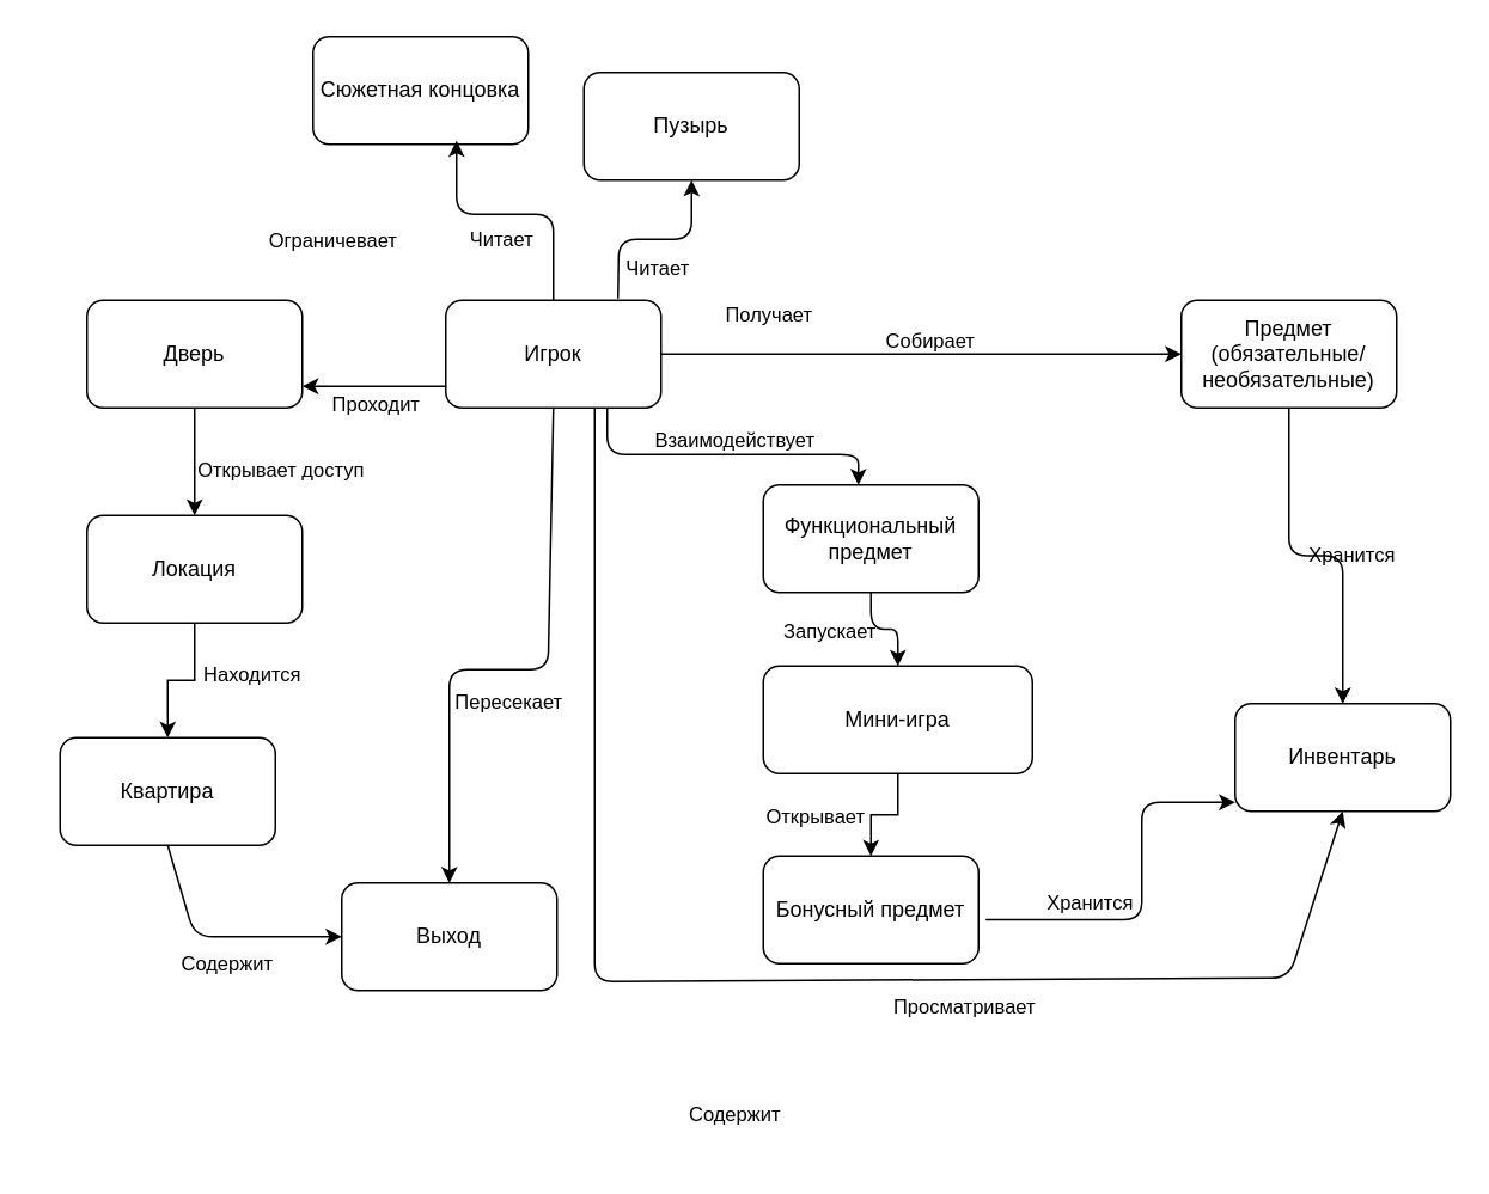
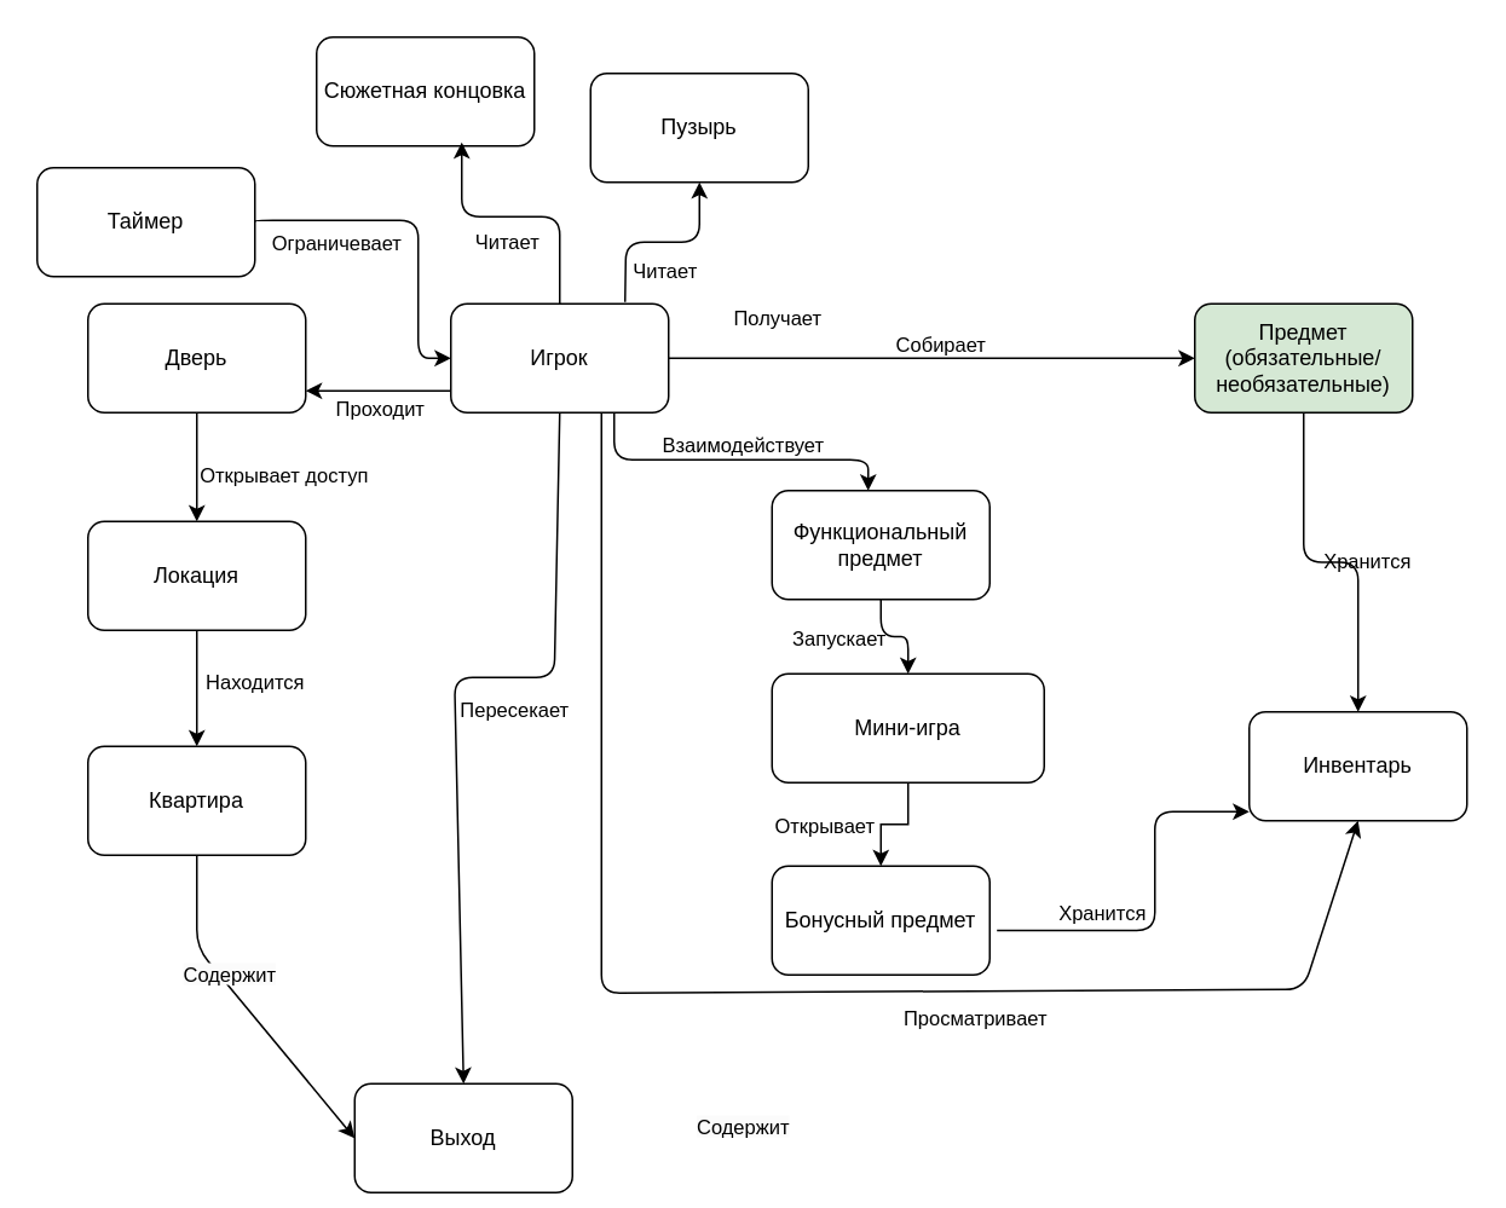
+ <mxCell id="37" value="" style="endArrow=classic;html=1;rounded=1;exitX=1;exitY=0.5;exitDx=0;exitDy=0;entryX=0;entryY=0.5;entryDx=0;entryDy=0;curved=0;labelBackgroundColor=none;fontColor=default;" parent="1" source="30" target="10" edge="1"><mxGeometry width="50" height="50" relative="1" as="geometry"><mxPoint x="90" y="145" as="sourcePoint" /><mxPoint x="90" y="128" as="targetPoint" /><Array as="points"><mxPoint x="140" y="121" /><mxPoint x="230" y="121" /><mxPoint x="230" y="197" /></Array></mxGeometry></mxCell>
+ <mxCell id="30" value="Таймер" style="rounded=1;whiteSpace=wrap;html=1;labelBackgroundColor=none;" parent="1" vertex="1"><mxGeometry x="20" y="92" width="120" height="60" as="geometry" /></mxCell>
- <mxCell id="13" value="Предмет&lt;div&gt;(обязательные/необязательные)&lt;/div&gt;" style="rounded=1;whiteSpace=wrap;html=1;labelBackgroundColor=none;" parent="1" vertex="1"><mxGeometry x="658" y="167" width="120" height="60" as="geometry" /></mxCell>
+ <mxCell id="13" value="Предмет&lt;div&gt;(обязательные/необязательные)&lt;/div&gt;" style="rounded=1;whiteSpace=wrap;html=1;labelBackgroundColor=none;fillColor=#d5e8d4;" parent="1" vertex="1"><mxGeometry x="658" y="167" width="120" height="60" as="geometry" /></mxCell>
- <mxCell id="32" value="Квартира" style="rounded=1;whiteSpace=wrap;html=1;labelBackgroundColor=none;" parent="1" vertex="1"><mxGeometry x="33" y="411" width="120" height="60" as="geometry" /></mxCell>
+ <mxCell id="32" value="Квартира" style="rounded=1;whiteSpace=wrap;html=1;labelBackgroundColor=none;" parent="1" vertex="1"><mxGeometry x="48" y="411" width="120" height="60" as="geometry" /></mxCell>
- <mxCell id="41" value="Выход" style="rounded=1;whiteSpace=wrap;html=1;labelBackgroundColor=none;" vertex="1" parent="1"><mxGeometry x="190" y="492" width="120" height="60" as="geometry" /></mxCell>
+ <mxCell id="41" value="Выход" style="rounded=1;whiteSpace=wrap;html=1;labelBackgroundColor=none;" vertex="1" parent="1"><mxGeometry x="195" y="597" width="120" height="60" as="geometry" /></mxCell>
